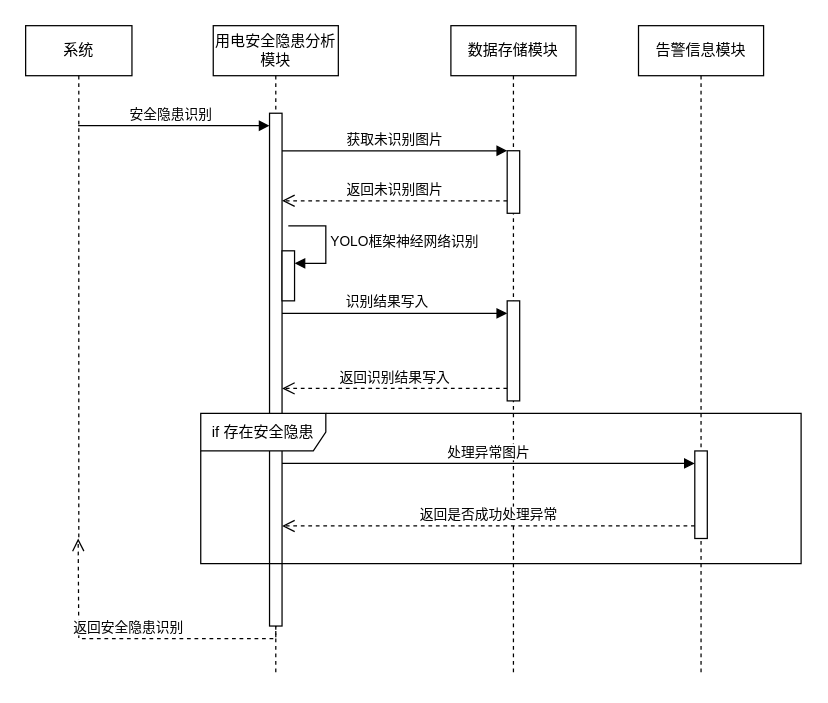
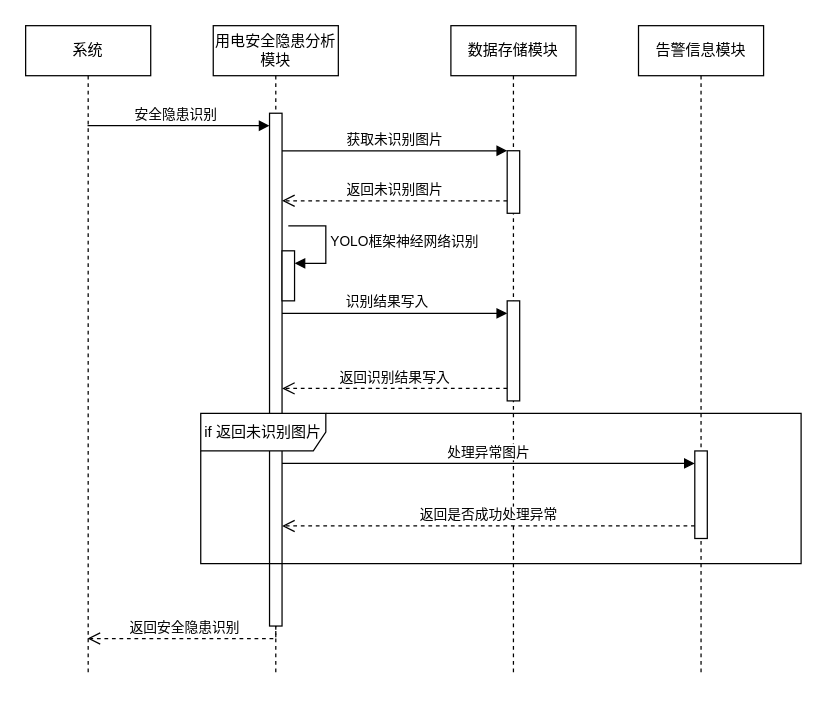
- <mxCell id="9" value="系统" style="shape=umlLifeline;perimeter=lifelinePerimeter;whiteSpace=wrap;html=1;container=1;dropTarget=0;collapsible=0;recursiveResize=0;outlineConnect=0;portConstraint=eastwest;newEdgeStyle={&quot;edgeStyle&quot;:&quot;elbowEdgeStyle&quot;,&quot;elbow&quot;:&quot;vertical&quot;,&quot;curved&quot;:0,&quot;rounded&quot;:0};" parent="1" vertex="1"><mxGeometry x="20" y="20" width="85" height="410" as="geometry" /></mxCell>
+ <mxCell id="9" value="系统" style="shape=umlLifeline;perimeter=lifelinePerimeter;whiteSpace=wrap;html=1;container=1;dropTarget=0;collapsible=0;recursiveResize=0;outlineConnect=0;portConstraint=eastwest;newEdgeStyle={&quot;edgeStyle&quot;:&quot;elbowEdgeStyle&quot;,&quot;elbow&quot;:&quot;vertical&quot;,&quot;curved&quot;:0,&quot;rounded&quot;:0};" parent="1" vertex="1"><mxGeometry x="20" y="20" width="100" height="520" as="geometry" /></mxCell>
- <mxCell id="20" value="if 存在安全隐患" style="shape=umlFrame;whiteSpace=wrap;html=1;pointerEvents=0;width=100;height=30;" vertex="1" parent="1"><mxGeometry x="160" y="330" width="480" height="120" as="geometry" /></mxCell>
+ <mxCell id="20" value="if 返回未识别图片" style="shape=umlFrame;whiteSpace=wrap;html=1;pointerEvents=0;width=100;height=30;" vertex="1" parent="1"><mxGeometry x="160" y="330" width="480" height="120" as="geometry" /></mxCell>
